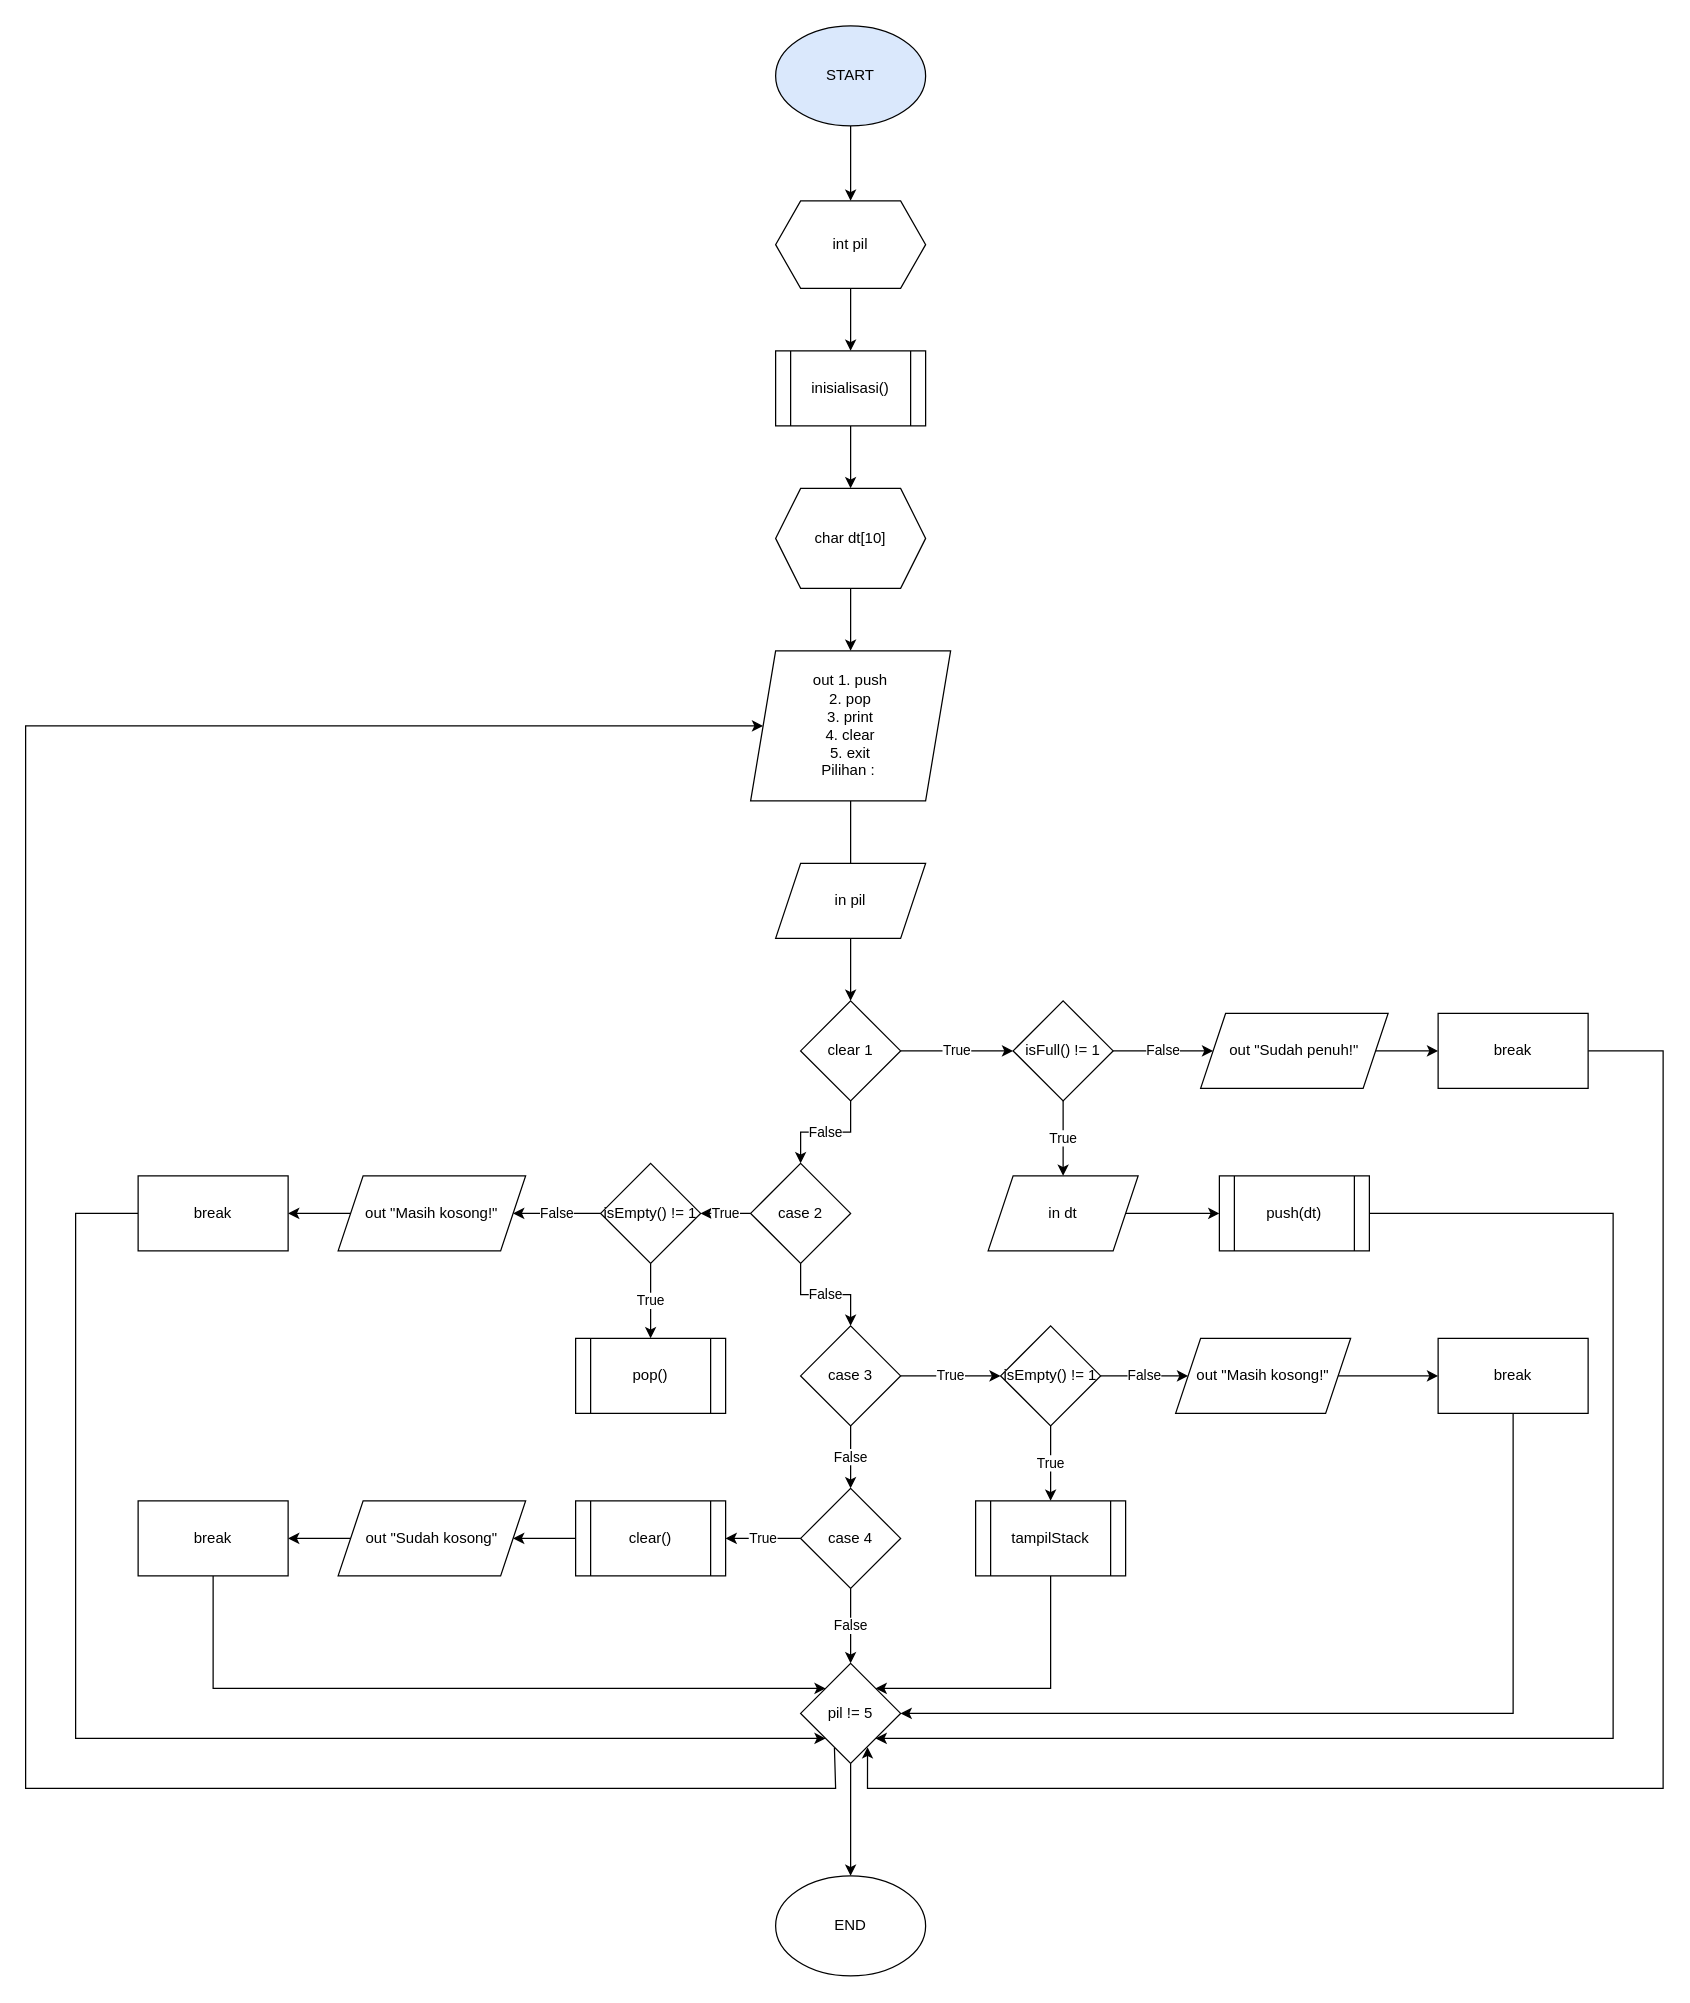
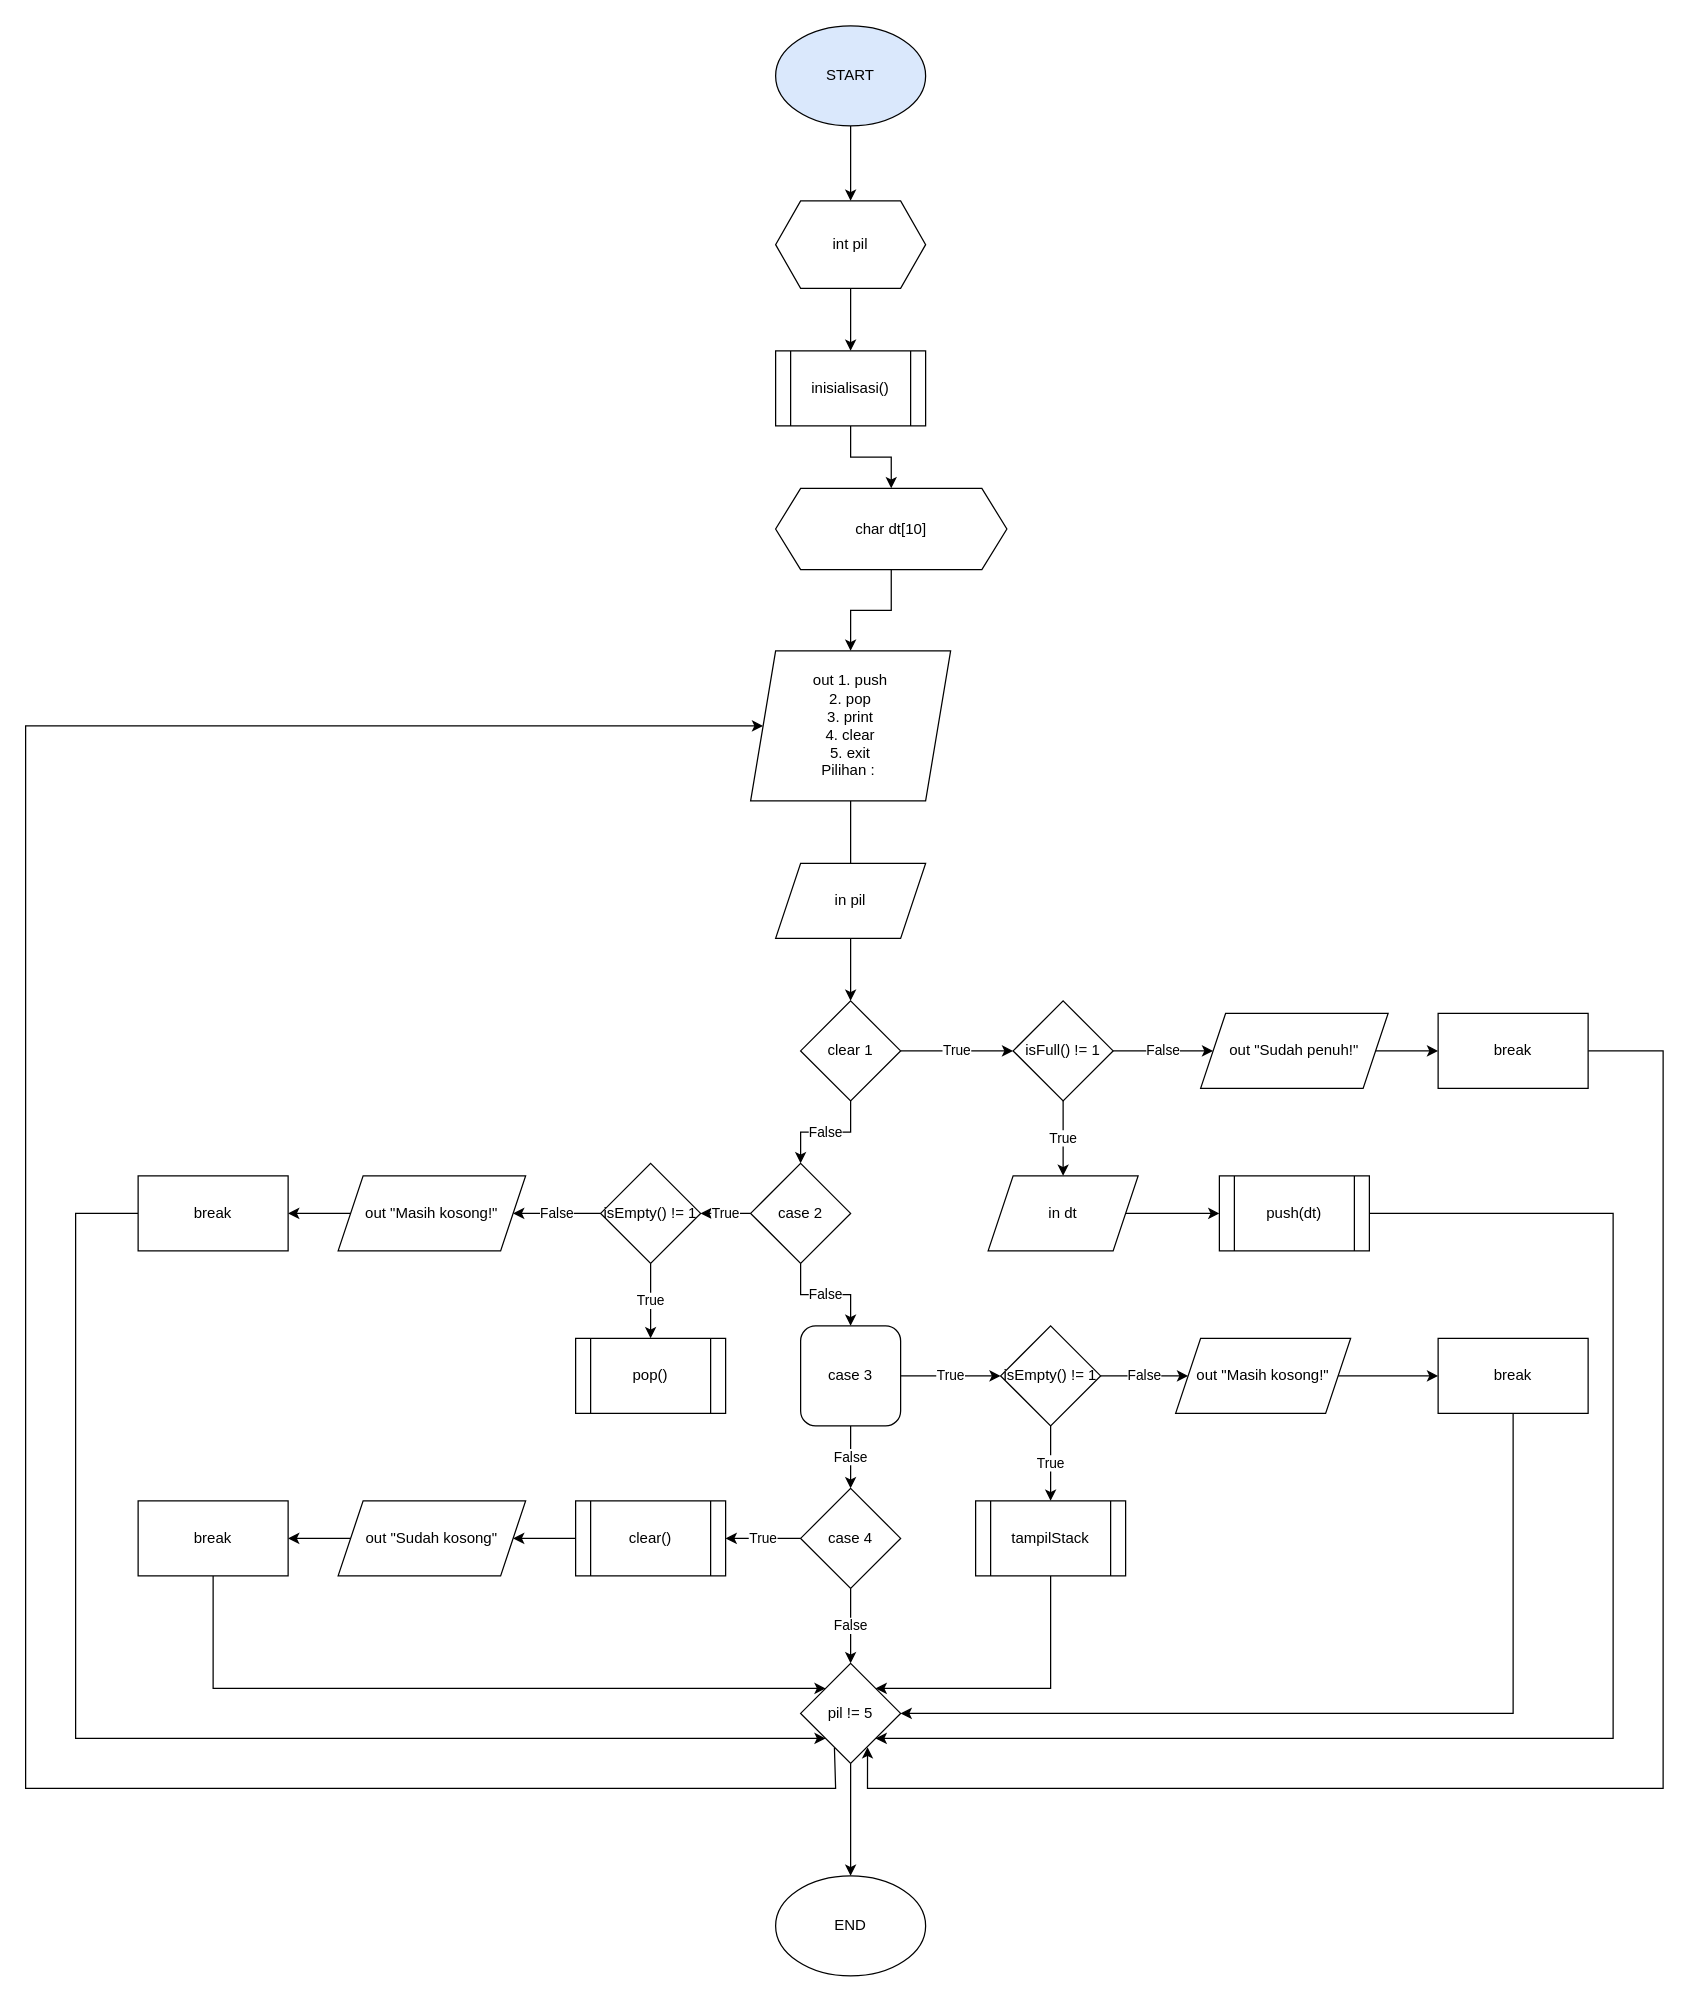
- <mxCell id="9" value="char dt[10]" style="shape=hexagon;perimeter=hexagonPerimeter2;whiteSpace=wrap;html=1;fixedSize=1;" vertex="1" parent="1"><mxGeometry x="620" y="390" width="120" height="80" as="geometry" /></mxCell>
+ <mxCell id="9" value="char dt[10]" style="shape=hexagon;perimeter=hexagonPerimeter2;whiteSpace=wrap;html=1;fixedSize=1;" vertex="1" parent="1"><mxGeometry x="620" y="390" width="185" height="65" as="geometry" /></mxCell>
- <mxCell id="22" value="case 3" style="rhombus;whiteSpace=wrap;html=1;" vertex="1" parent="1"><mxGeometry x="640" y="1060" width="80" height="80" as="geometry" /></mxCell>
+ <mxCell id="22" value="case 3" style="whiteSpace=wrap;html=1;rounded=1;" vertex="1" parent="1"><mxGeometry x="640" y="1060" width="80" height="80" as="geometry" /></mxCell>
